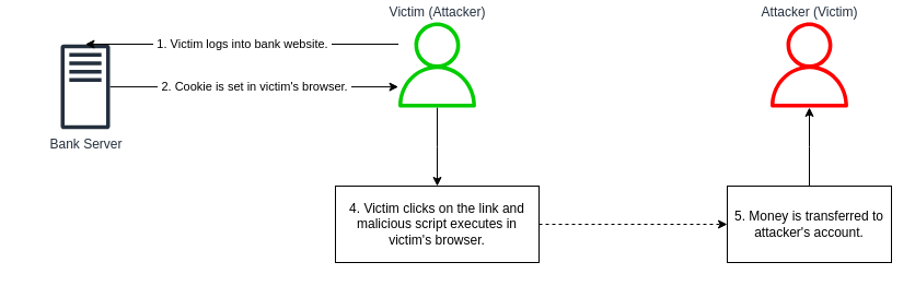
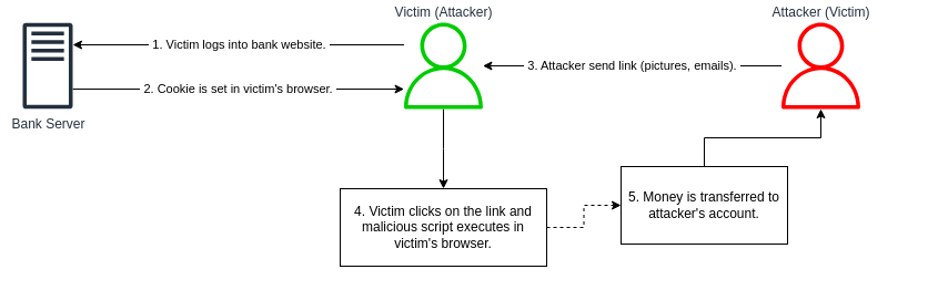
+ <mxCell id="7" value="&amp;nbsp;3. Attacker send link (pictures, emails).&amp;nbsp;" style="edgeStyle=orthogonalEdgeStyle;rounded=0;orthogonalLoop=1;jettySize=auto;html=1;" edge="1" parent="1" source="8" target="6"><mxGeometry relative="1" as="geometry" /></mxCell>
- <mxCell id="3" value="Bank Server" style="sketch=0;outlineConnect=0;fontColor=#232F3E;gradientColor=none;fillColor=#232F3D;strokeColor=none;dashed=0;verticalLabelPosition=bottom;verticalAlign=top;align=center;html=1;fontSize=12;fontStyle=0;aspect=fixed;pointerEvents=1;shape=mxgraph.aws4.traditional_server;" vertex="1" parent="1"><mxGeometry x="55" y="40" width="45" height="78" as="geometry" /></mxCell>
+ <mxCell id="3" value="Bank Server" style="sketch=0;outlineConnect=0;fontColor=#232F3E;gradientColor=none;fillColor=#232F3D;strokeColor=none;dashed=0;verticalLabelPosition=bottom;verticalAlign=top;align=center;html=1;fontSize=12;fontStyle=0;aspect=fixed;pointerEvents=1;shape=mxgraph.aws4.traditional_server;" vertex="1" parent="1"><mxGeometry x="20" y="20" width="45" height="78" as="geometry" /></mxCell>
- <mxCell id="12" value="5. Money is transferred to attacker's account." style="rounded=0;whiteSpace=wrap;html=1;" vertex="1" parent="1"><mxGeometry x="664" y="170" width="150" height="70" as="geometry" /></mxCell>
+ <mxCell id="12" value="5. Money is transferred to attacker's account." style="rounded=0;whiteSpace=wrap;html=1;" vertex="1" parent="1"><mxGeometry x="559" y="150" width="150" height="70" as="geometry" /></mxCell>
